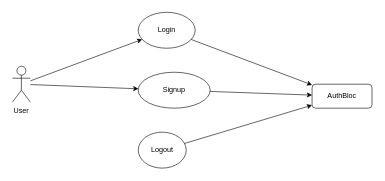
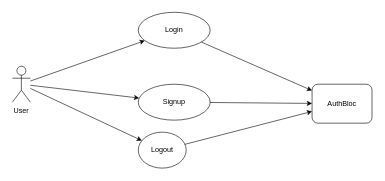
- <mxCell id="3" value="Login" style="ellipse;whiteSpace=wrap;html=1;aspect=fixed;" vertex="1" parent="1"><mxGeometry x="230" y="20" width="95" height="60" as="geometry" /></mxCell>
+ <mxCell id="3" value="Login" style="ellipse;whiteSpace=wrap;html=1;aspect=fixed;" vertex="1" parent="1"><mxGeometry x="230" y="20" width="120" height="60" as="geometry" /></mxCell>
- <mxCell id="4" value="Signup" style="ellipse;whiteSpace=wrap;html=1;aspect=fixed;" vertex="1" parent="1"><mxGeometry x="230" y="120" width="120" height="60" as="geometry" /></mxCell>
+ <mxCell id="4" value="Signup" style="ellipse;whiteSpace=wrap;html=1;aspect=fixed;" vertex="1" parent="1"><mxGeometry x="230" y="140" width="120" height="60" as="geometry" /></mxCell>
- <mxCell id="6" value="AuthBloc" style="rounded=1;whiteSpace=wrap;html=1;" vertex="1" parent="1"><mxGeometry x="520" y="140" width="100" height="40" as="geometry" /></mxCell>
+ <mxCell id="6" value="AuthBloc" style="rounded=1;whiteSpace=wrap;html=1;" vertex="1" parent="1"><mxGeometry x="520" y="140" width="100" height="65" as="geometry" /></mxCell>
+ <mxCell id="9" edge="1" parent="1" source="2" target="5"><mxGeometry relative="1" as="geometry" /></mxCell>
